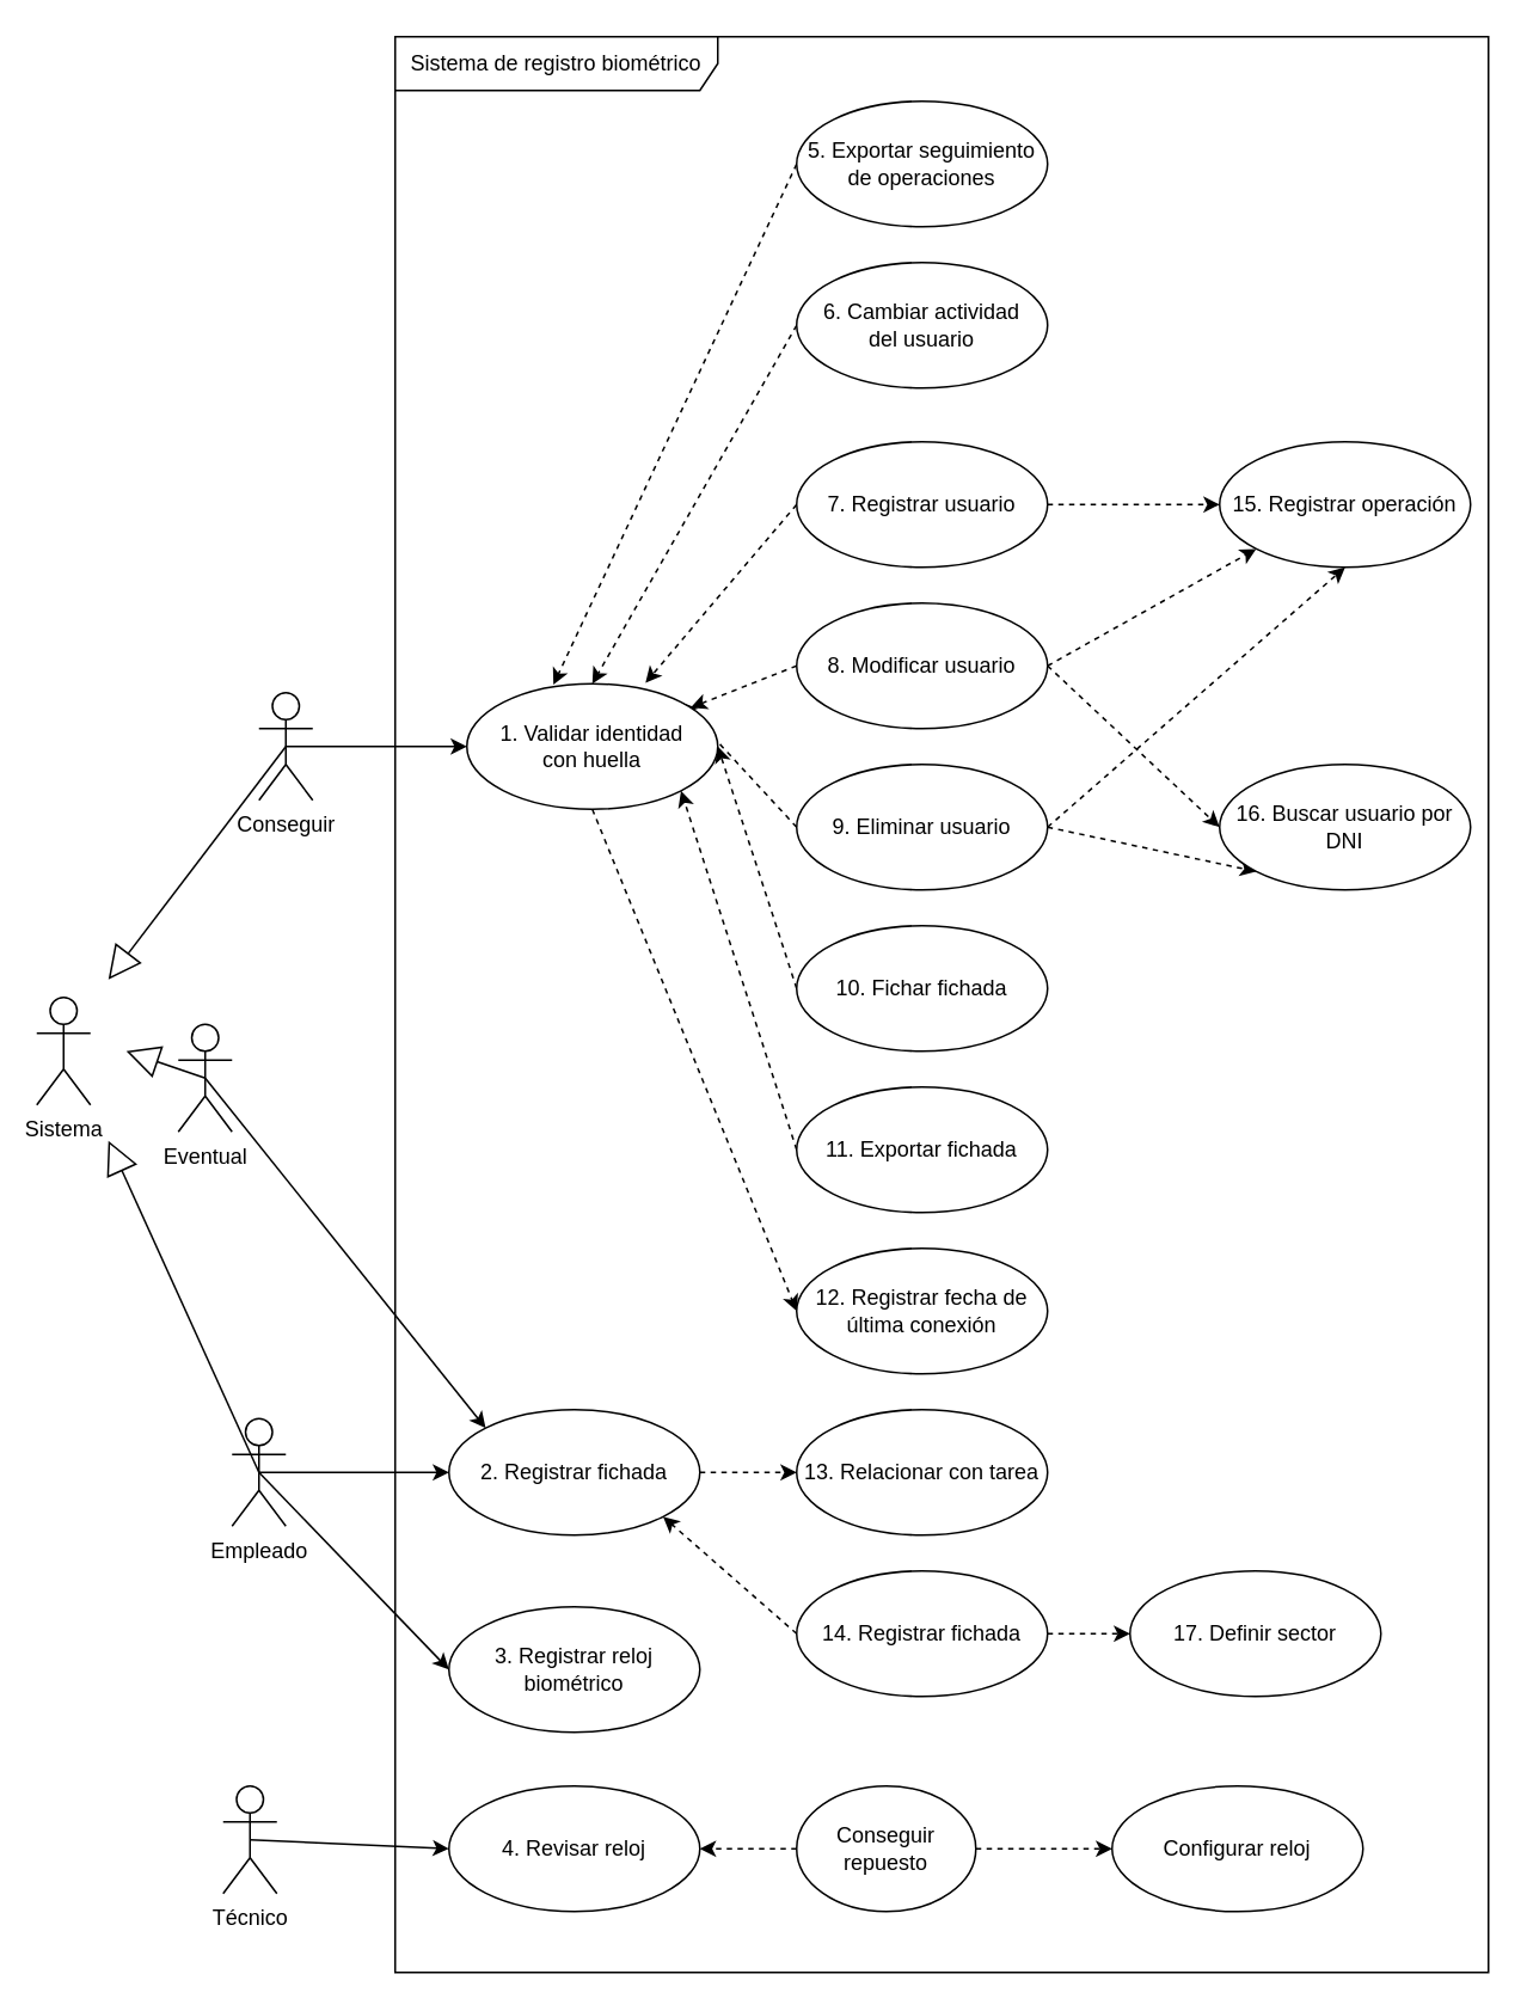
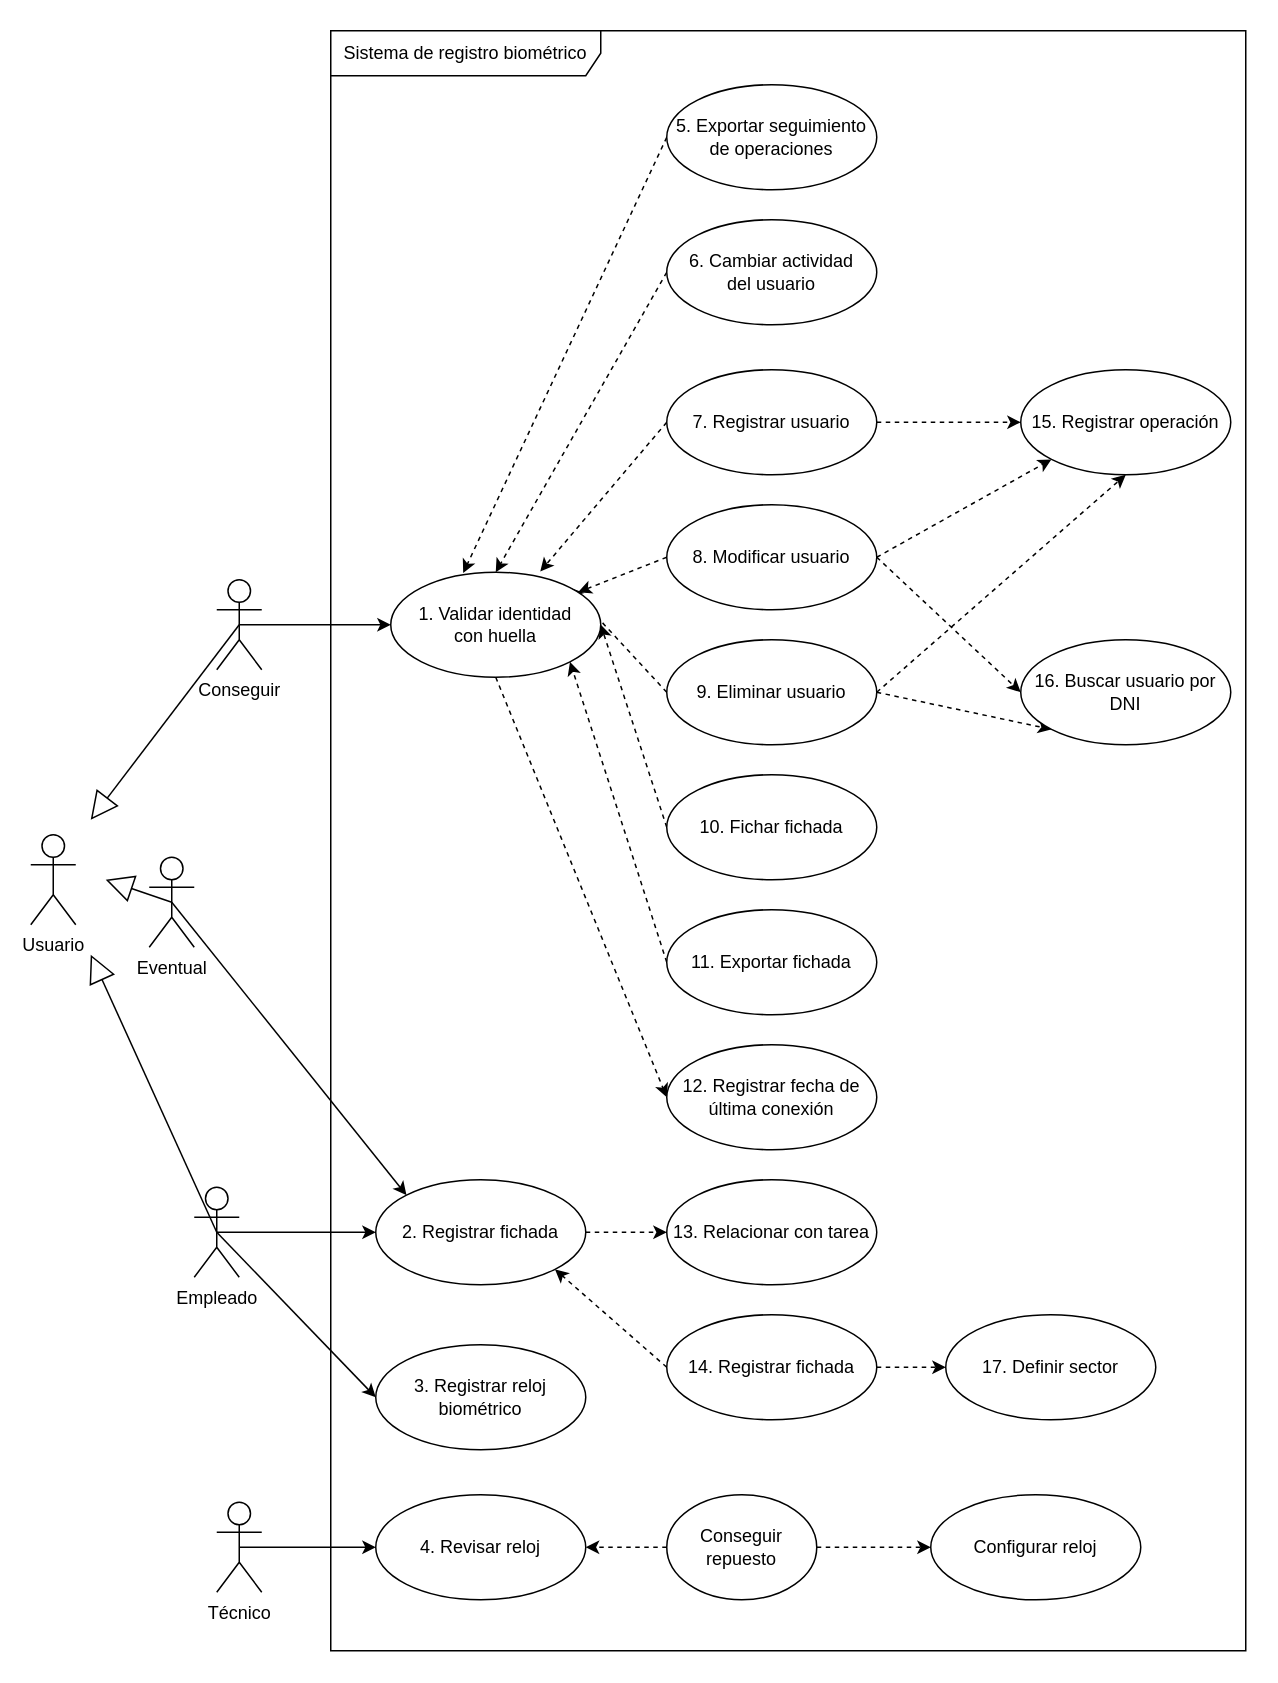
- <mxCell id="34" value="Sistema" style="shape=umlActor;verticalLabelPosition=bottom;verticalAlign=top;html=1;" vertex="1" parent="1"><mxGeometry x="20" y="556" width="30" height="60" as="geometry" /></mxCell>
+ <mxCell id="34" value="Usuario" style="shape=umlActor;verticalLabelPosition=bottom;verticalAlign=top;html=1;" vertex="1" parent="1"><mxGeometry x="20" y="556" width="30" height="60" as="geometry" /></mxCell>
- <mxCell id="46" value="Técnico" style="shape=umlActor;verticalLabelPosition=bottom;verticalAlign=top;html=1;" vertex="1" parent="1"><mxGeometry x="124" y="996" width="30" height="60" as="geometry" /></mxCell>
+ <mxCell id="46" value="Técnico" style="shape=umlActor;verticalLabelPosition=bottom;verticalAlign=top;html=1;" vertex="1" parent="1"><mxGeometry x="144" y="1001" width="30" height="60" as="geometry" /></mxCell>
